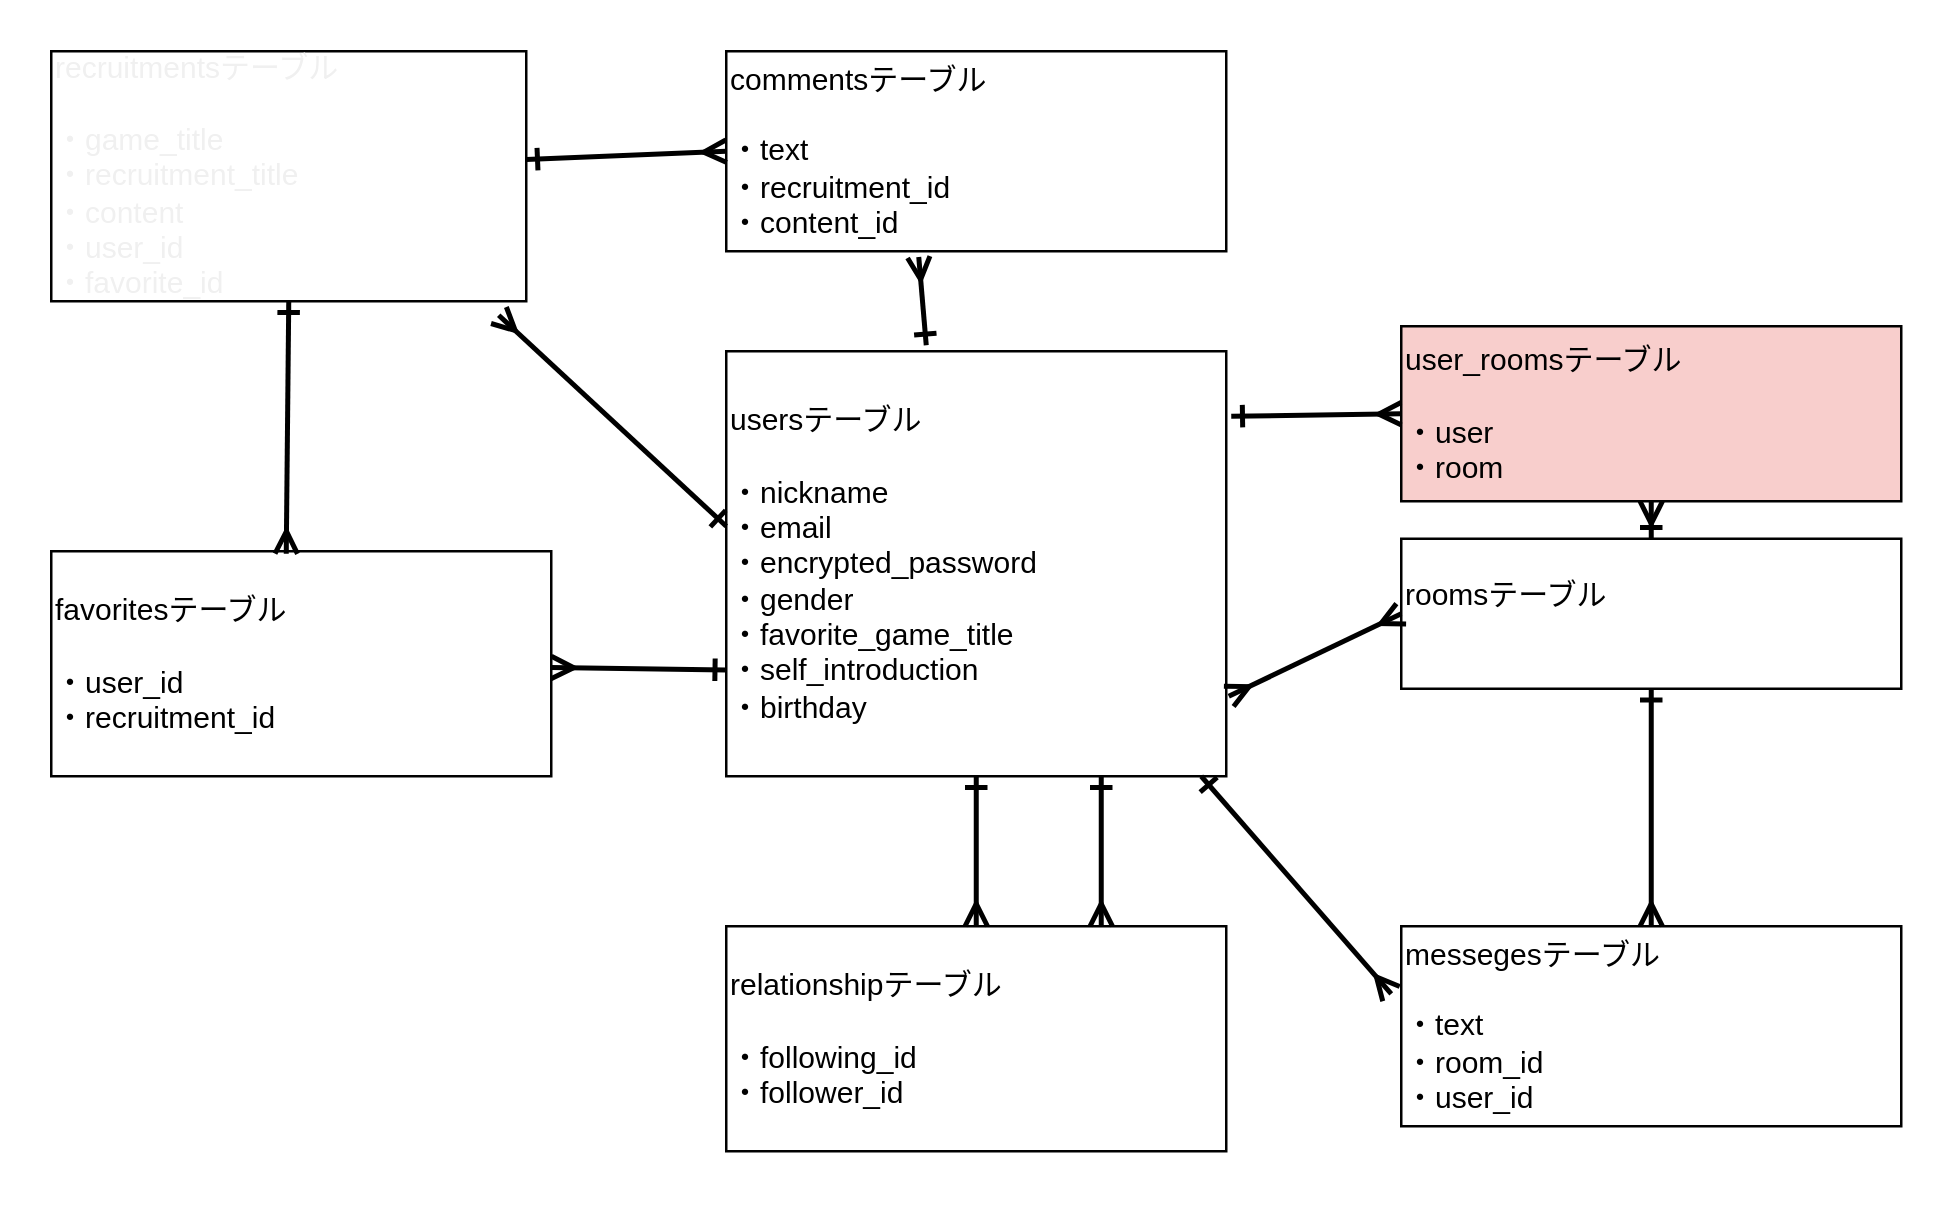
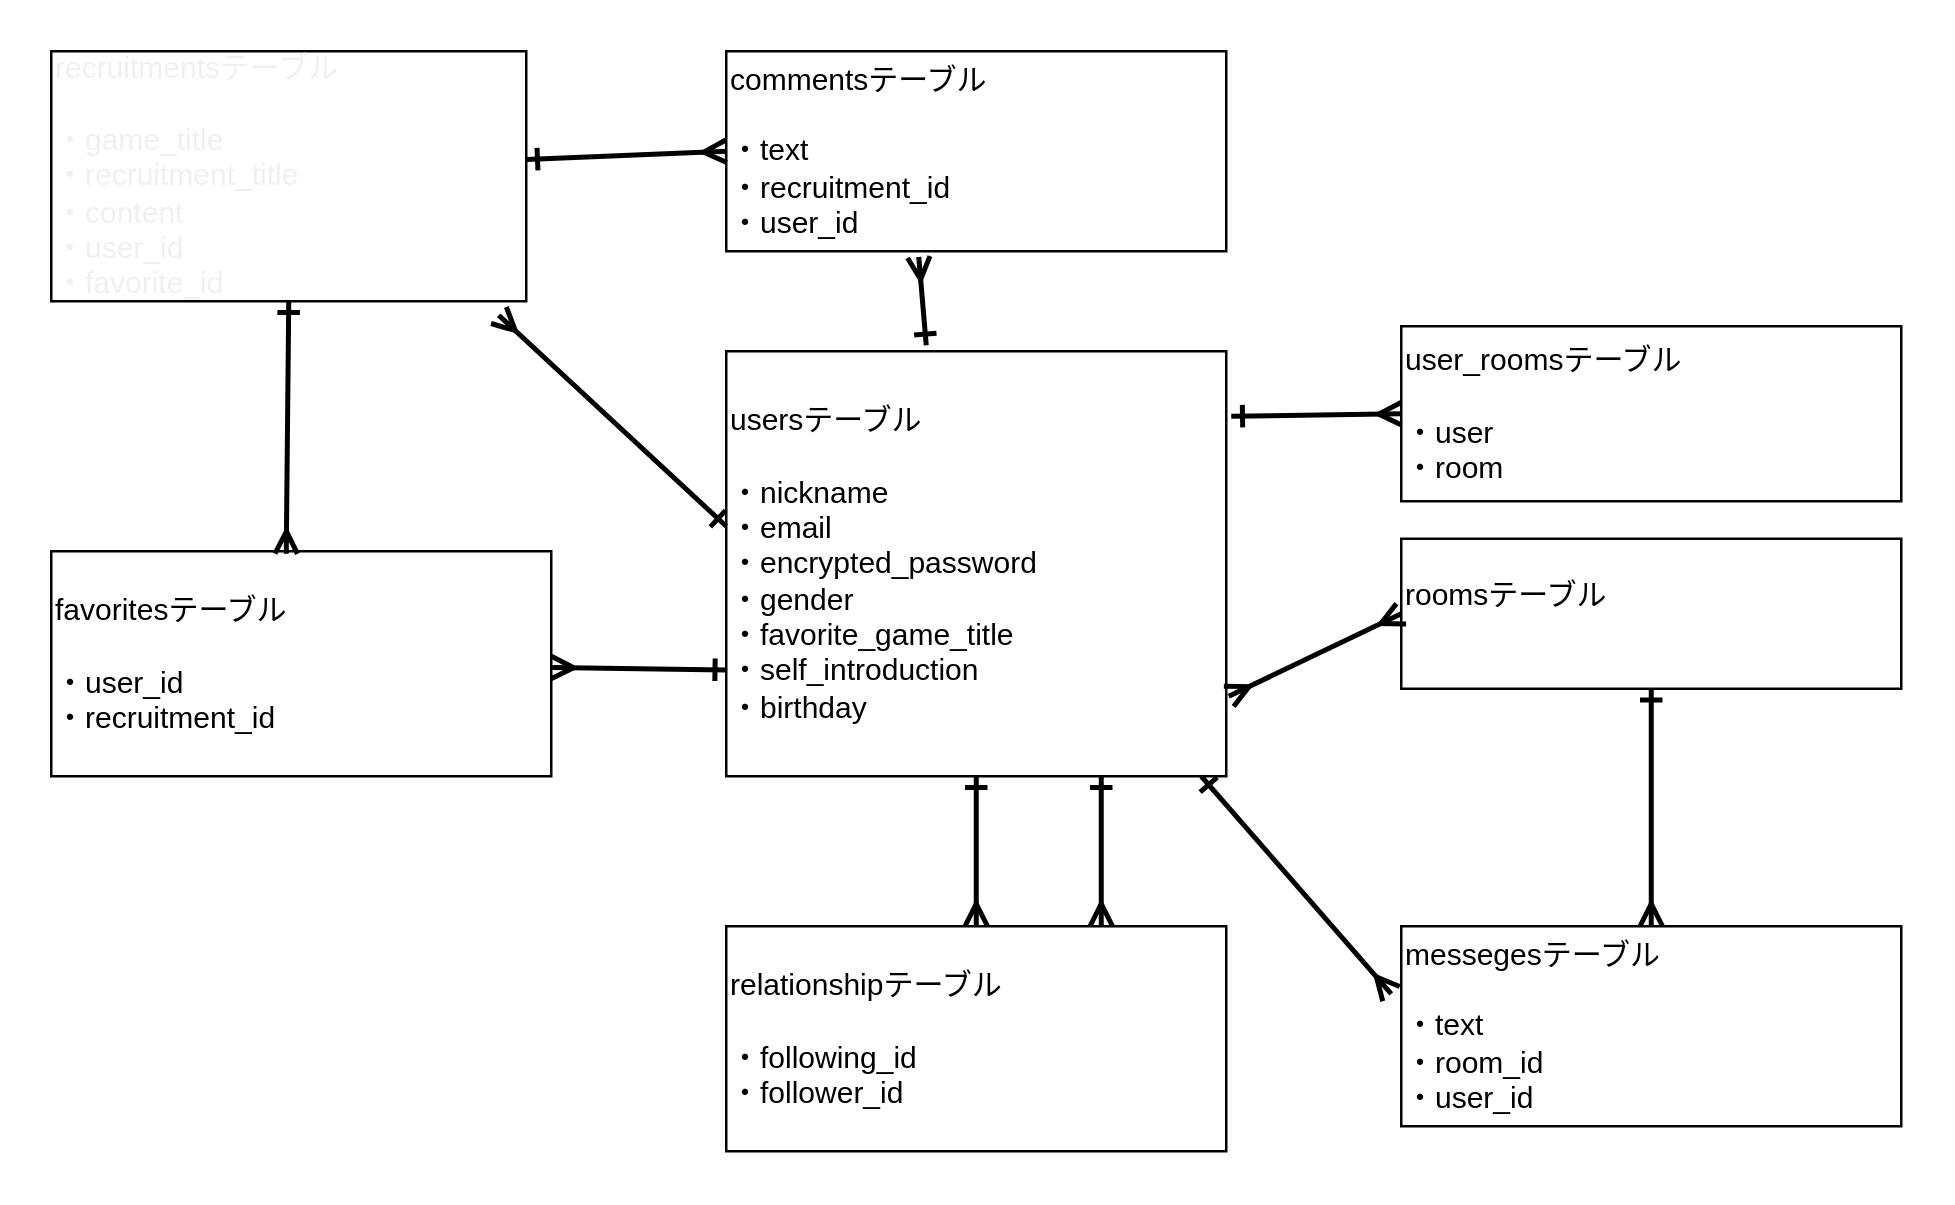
- <mxCell id="4" value="commentsテーブル&lt;br&gt;&lt;br&gt;・text&lt;br&gt;・recruitment_id&lt;br&gt;・content_id" style="rounded=0;whiteSpace=wrap;html=1;align=left;" parent="1" vertex="1"><mxGeometry x="290" y="20" width="200" height="80" as="geometry" /></mxCell>
+ <mxCell id="4" value="commentsテーブル&lt;br&gt;&lt;br&gt;・text&lt;br&gt;・recruitment_id&lt;br&gt;・user_id" style="rounded=0;whiteSpace=wrap;html=1;align=left;" parent="1" vertex="1"><mxGeometry x="290" y="20" width="200" height="80" as="geometry" /></mxCell>
- <mxCell id="16" value="user_roomsテーブル&lt;br&gt;&lt;br&gt;・user&lt;br&gt;・room" style="rounded=0;whiteSpace=wrap;html=1;align=left;fillColor=#f8cecc;" parent="1" vertex="1"><mxGeometry x="560" y="130" width="200" height="70" as="geometry" /></mxCell>
+ <mxCell id="16" value="user_roomsテーブル&lt;br&gt;&lt;br&gt;・user&lt;br&gt;・room" style="rounded=0;whiteSpace=wrap;html=1;align=left;" parent="1" vertex="1"><mxGeometry x="560" y="130" width="200" height="70" as="geometry" /></mxCell>
- <mxCell id="18" value="" style="endArrow=ERone;html=1;fontFamily=Helvetica;fontSize=12;fontColor=#F0F0F0;strokeWidth=2;startArrow=ERmany;startFill=0;endFill=0;entryX=0.5;entryY=0;entryDx=0;entryDy=0;exitX=0.5;exitY=1;exitDx=0;exitDy=0;" parent="1" source="16" target="13" edge="1"><mxGeometry width="50" height="50" relative="1" as="geometry"><mxPoint x="660.5" y="101.35" as="sourcePoint" /><mxPoint x="659.5" y="28.66" as="targetPoint" /></mxGeometry></mxCell>
